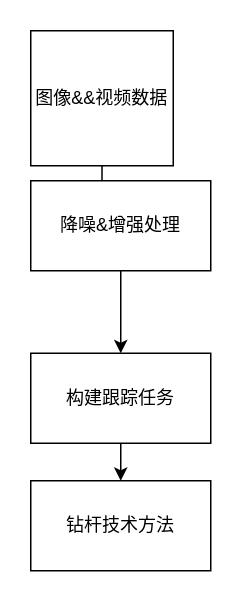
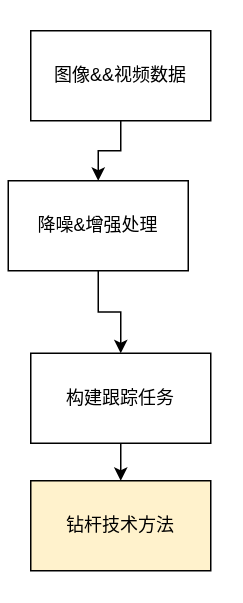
- <mxCell id="3" value="图像&amp;amp;&amp;amp;视频数据" style="rounded=0;whiteSpace=wrap;html=1;" vertex="1" parent="1"><mxGeometry x="20" y="20" width="95" height="90" as="geometry" /></mxCell>
+ <mxCell id="3" value="图像&amp;amp;&amp;amp;视频数据" style="rounded=0;whiteSpace=wrap;html=1;" vertex="1" parent="1"><mxGeometry x="20" y="20" width="120" height="60" as="geometry" /></mxCell>
- <mxCell id="5" value="降噪&amp;amp;增强处理" style="rounded=0;whiteSpace=wrap;html=1;" vertex="1" parent="1"><mxGeometry x="20" y="120" width="120" height="60" as="geometry" /></mxCell>
+ <mxCell id="5" value="降噪&amp;amp;增强处理" style="rounded=0;whiteSpace=wrap;html=1;" vertex="1" parent="1"><mxGeometry x="5" y="120" width="120" height="60" as="geometry" /></mxCell>
- <mxCell id="8" value="钻杆技术方法" style="rounded=0;whiteSpace=wrap;html=1;" vertex="1" parent="1"><mxGeometry x="20" y="320" width="120" height="60" as="geometry" /></mxCell>
+ <mxCell id="8" value="钻杆技术方法" style="rounded=0;whiteSpace=wrap;html=1;fillColor=#fff2cc;" vertex="1" parent="1"><mxGeometry x="20" y="320" width="120" height="60" as="geometry" /></mxCell>
